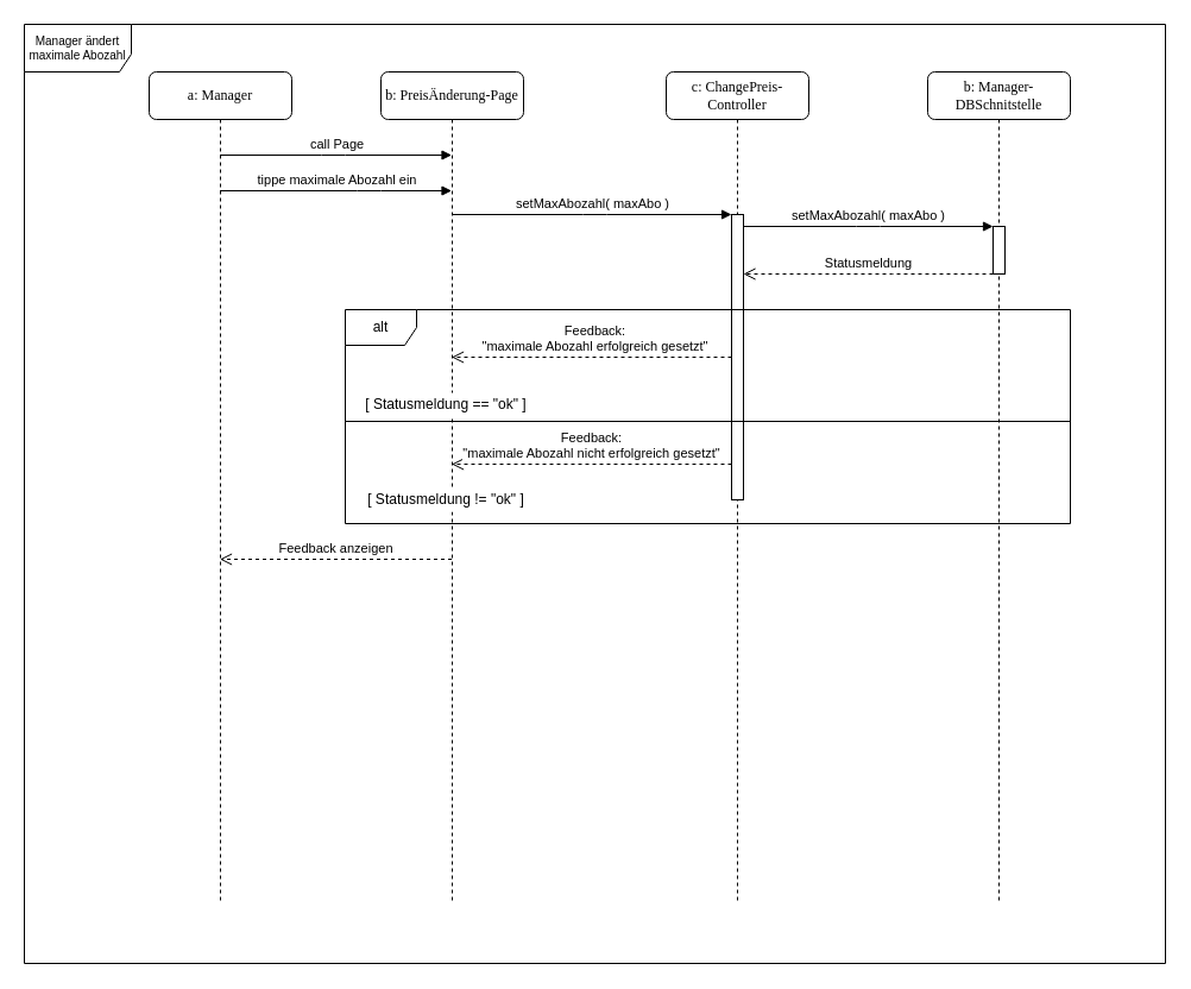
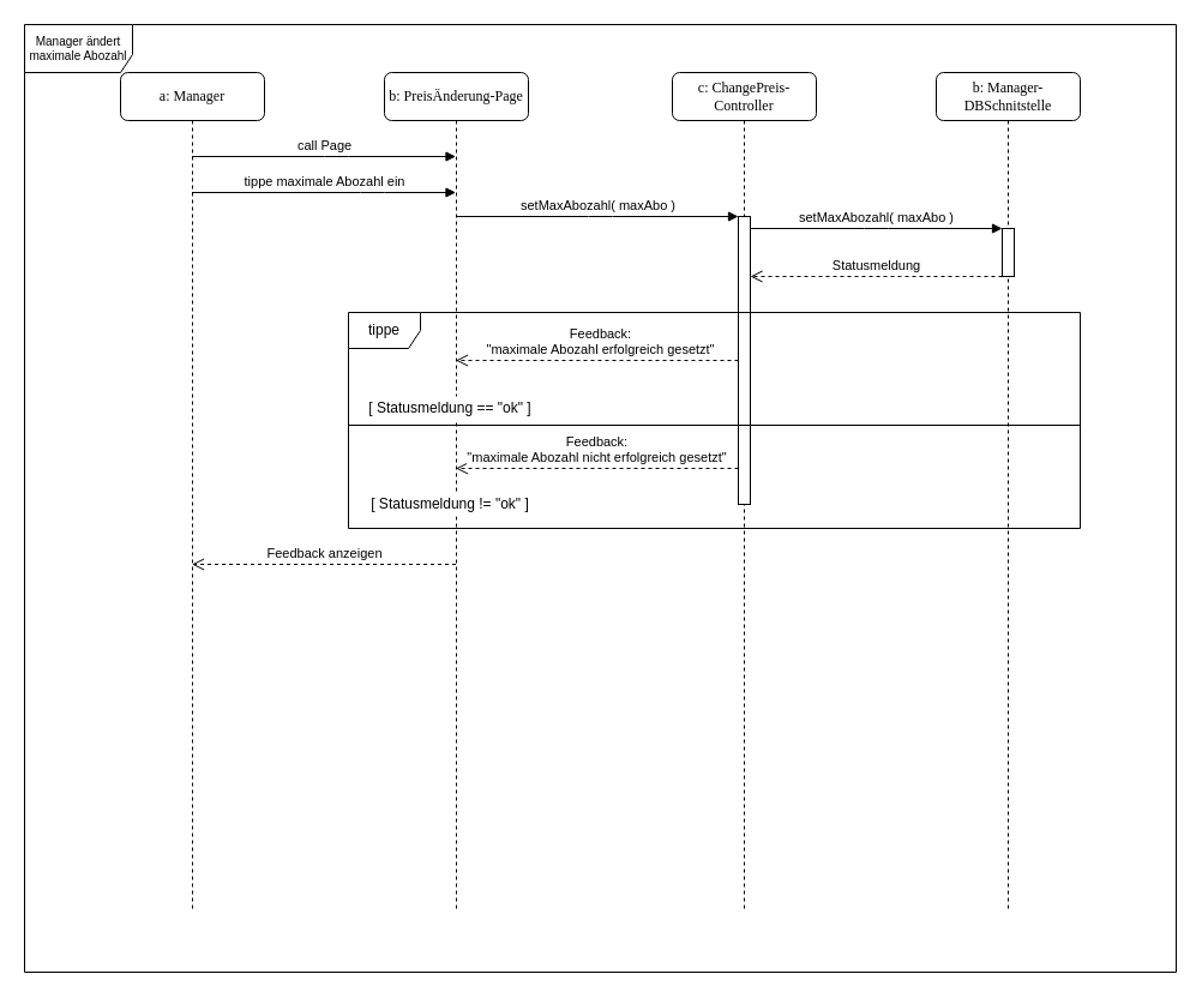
- <mxCell id="20" value="alt" style="shape=umlFrame;whiteSpace=wrap;html=1;" parent="1" vertex="1"><mxGeometry x="290" y="260" width="610" height="180" as="geometry" /></mxCell>
+ <mxCell id="20" value="tippe" style="shape=umlFrame;whiteSpace=wrap;html=1;" parent="1" vertex="1"><mxGeometry x="290" y="260" width="610" height="180" as="geometry" /></mxCell>
- <mxCell id="8" value="a: Manager" style="shape=umlLifeline;perimeter=lifelinePerimeter;whiteSpace=wrap;html=1;container=1;collapsible=0;recursiveResize=0;outlineConnect=0;rounded=1;shadow=0;comic=0;labelBackgroundColor=none;strokeColor=#000000;strokeWidth=1;fillColor=#FFFFFF;fontFamily=Verdana;fontSize=12;fontColor=#000000;align=center;size=40;" parent="1" vertex="1"><mxGeometry x="125" y="60" width="120" height="700" as="geometry" /></mxCell>
+ <mxCell id="8" value="a: Manager" style="shape=umlLifeline;perimeter=lifelinePerimeter;whiteSpace=wrap;html=1;container=1;collapsible=0;recursiveResize=0;outlineConnect=0;rounded=1;shadow=0;comic=0;labelBackgroundColor=none;strokeColor=#000000;strokeWidth=1;fillColor=#FFFFFF;fontFamily=Verdana;fontSize=12;fontColor=#000000;align=center;size=40;" parent="1" vertex="1"><mxGeometry x="100" y="60" width="120" height="700" as="geometry" /></mxCell>
